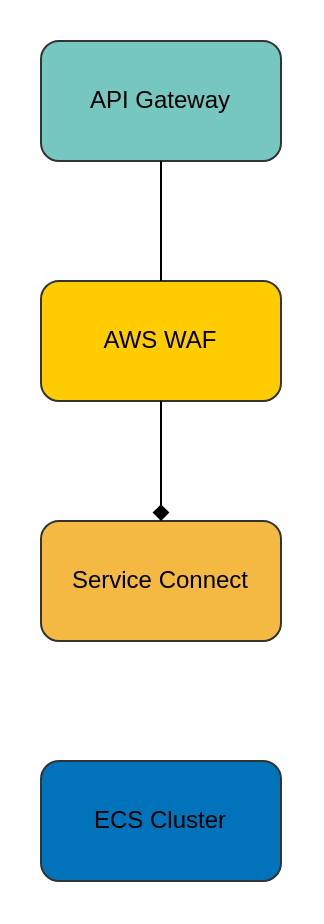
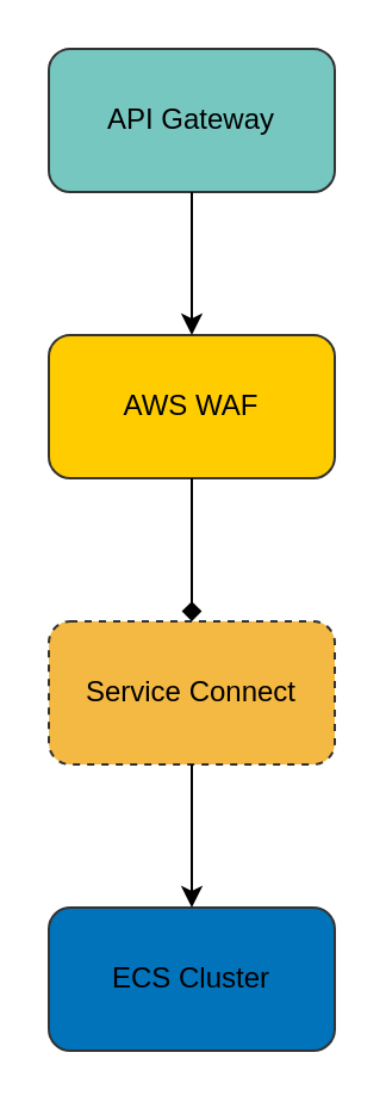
- <mxCell id="6" style="edgeStyle=orthogonalEdgeStyle;rounded=0;orthogonalLoop=1;jettySize=auto;endArrow=none;" edge="1" parent="1" source="2" target="3"><mxGeometry relative="1" as="geometry" /></mxCell>
+ <mxCell id="6" style="edgeStyle=orthogonalEdgeStyle;rounded=0;orthogonalLoop=1;jettySize=auto;" edge="1" parent="1" source="2" target="3"><mxGeometry relative="1" as="geometry" /></mxCell>
- <mxCell id="4" value="Service Connect" style="rounded=1;whiteSpace=wrap;html=1;fillColor=#f4b942;strokeColor=#333333;" vertex="1" parent="1"><mxGeometry x="20" y="260" width="120" height="60" as="geometry" /></mxCell>
+ <mxCell id="4" value="Service Connect" style="rounded=1;whiteSpace=wrap;html=1;fillColor=#f4b942;strokeColor=#333333;dashed=1;" vertex="1" parent="1"><mxGeometry x="20" y="260" width="120" height="60" as="geometry" /></mxCell>
+ <mxCell id="8" style="edgeStyle=orthogonalEdgeStyle;rounded=0;orthogonalLoop=1;jettySize=auto;" edge="1" parent="1" source="4" target="5"><mxGeometry relative="1" as="geometry" /></mxCell>
